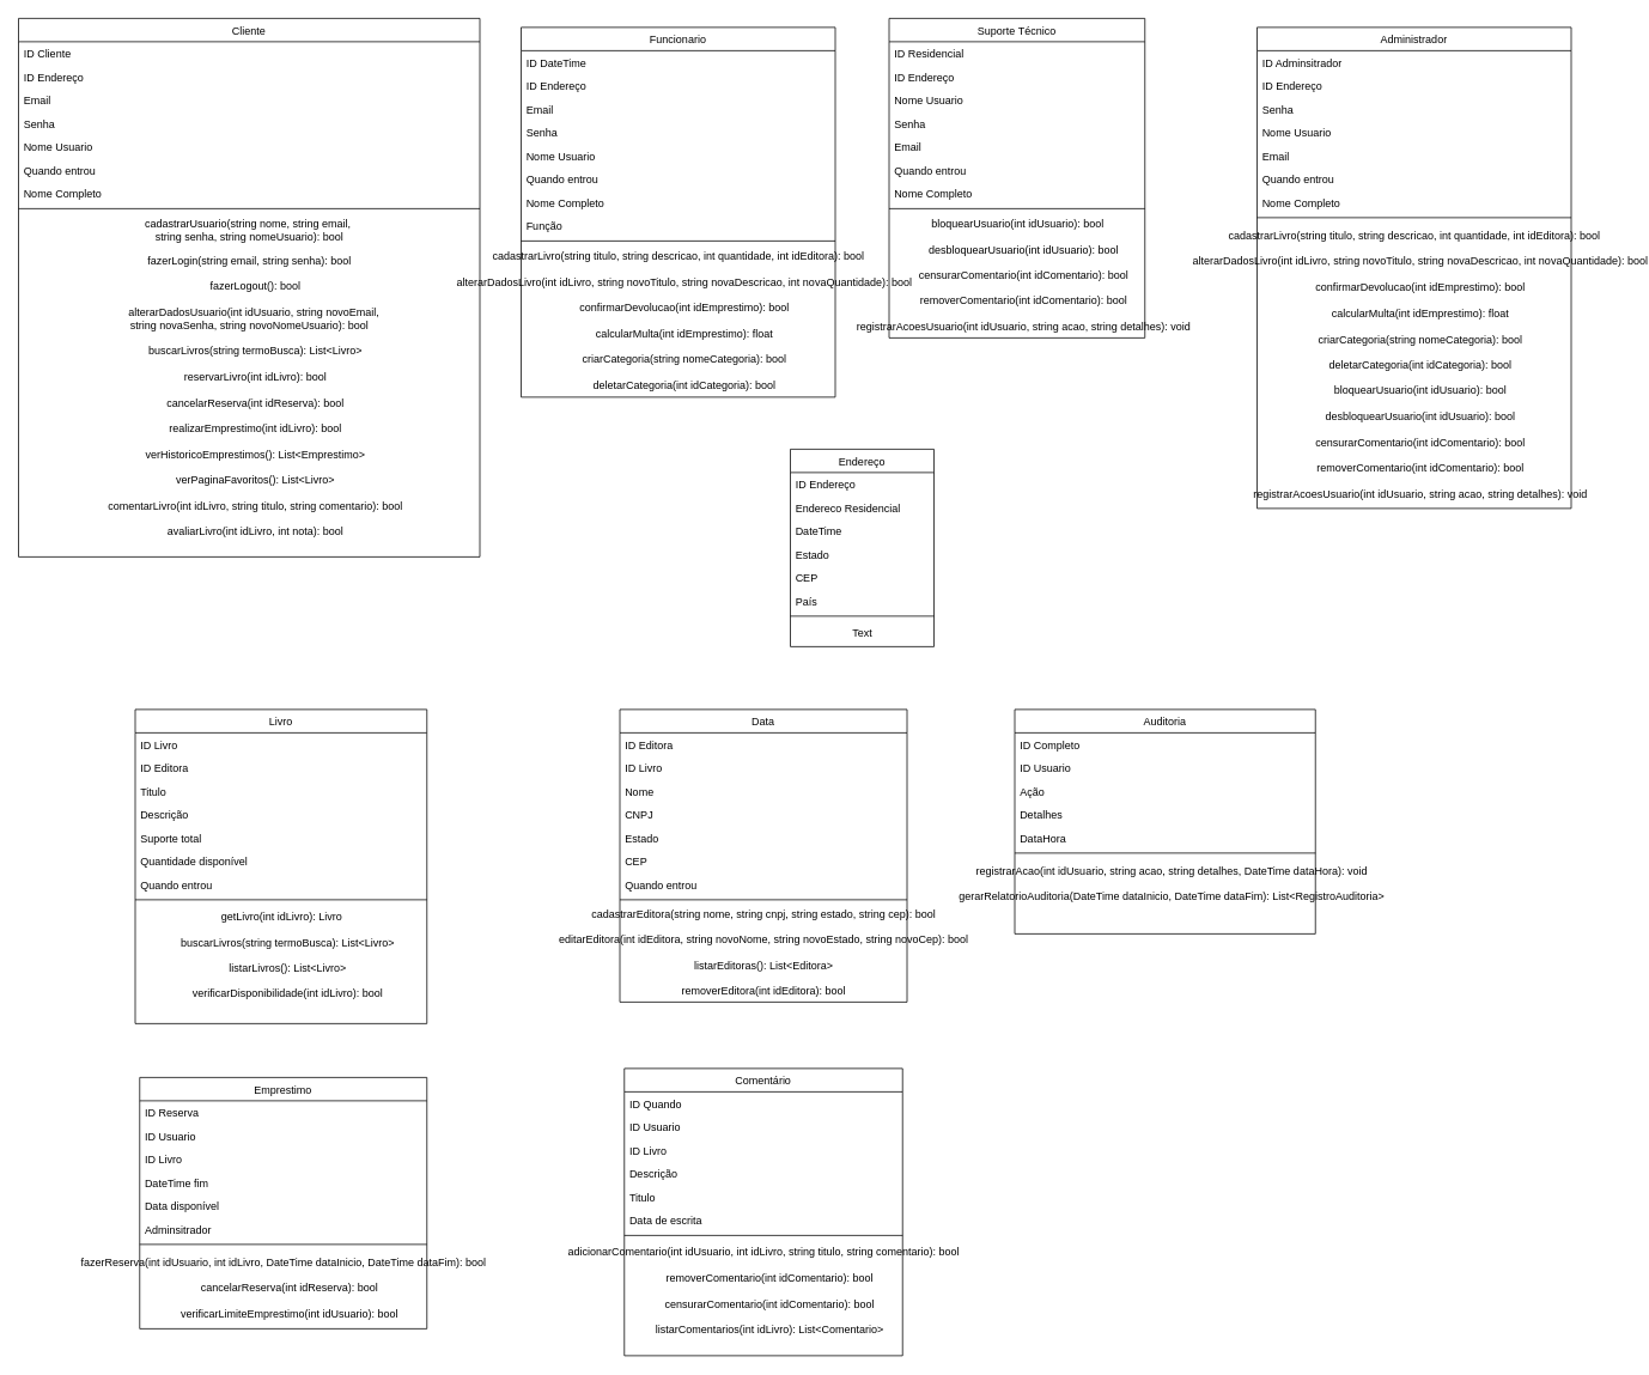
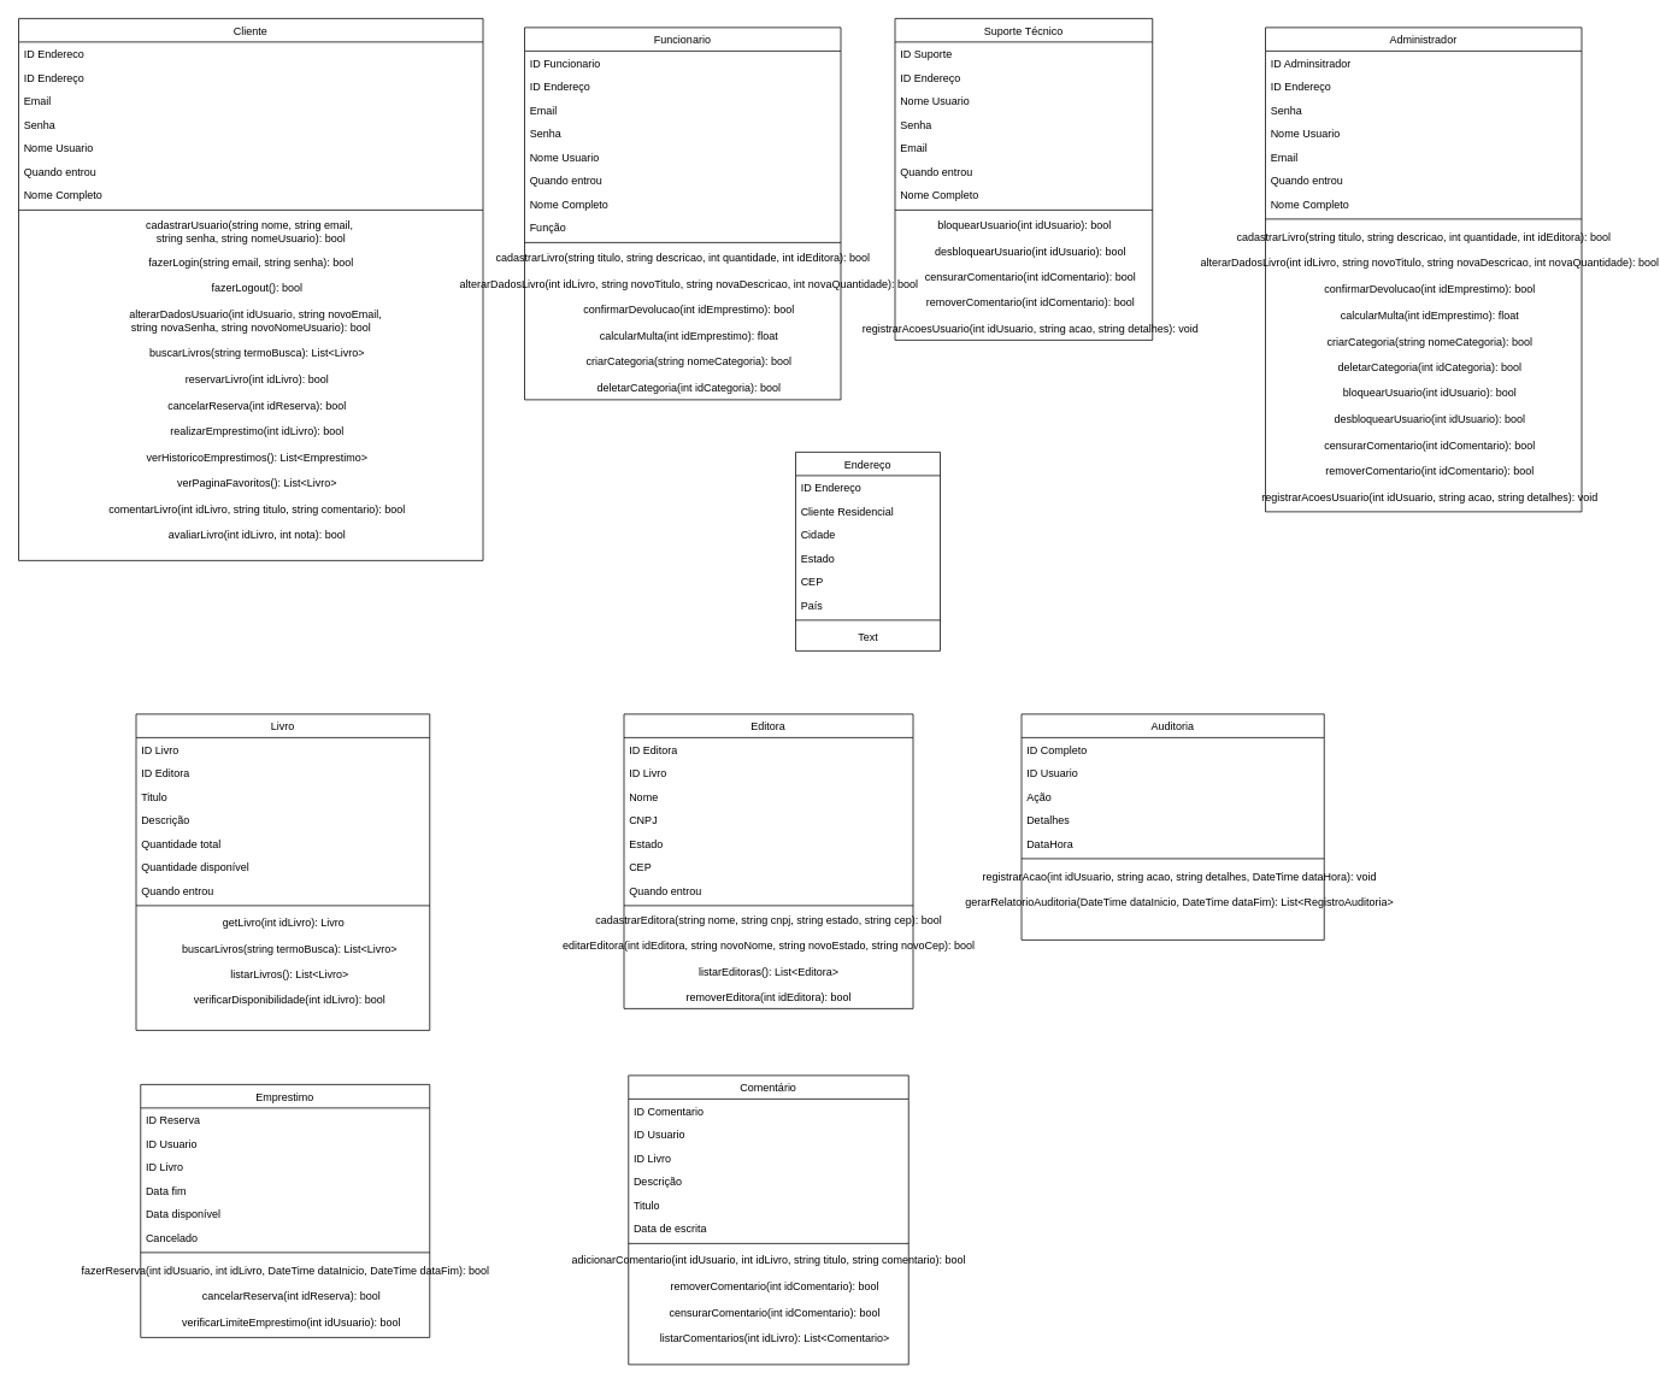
- <mxCell id="3" value="ID Cliente" style="text;align=left;verticalAlign=top;spacingLeft=4;spacingRight=4;overflow=hidden;rotatable=0;points=[[0,0.5],[1,0.5]];portConstraint=eastwest;" parent="2" vertex="1"><mxGeometry y="26" width="514" height="26" as="geometry" /></mxCell>
+ <mxCell id="3" value="ID Endereco" style="text;align=left;verticalAlign=top;spacingLeft=4;spacingRight=4;overflow=hidden;rotatable=0;points=[[0,0.5],[1,0.5]];portConstraint=eastwest;" parent="2" vertex="1"><mxGeometry y="26" width="514" height="26" as="geometry" /></mxCell>
- <mxCell id="72" value="ID Residencial" style="text;align=left;verticalAlign=top;spacingLeft=4;spacingRight=4;overflow=hidden;rotatable=0;points=[[0,0.5],[1,0.5]];portConstraint=eastwest;" parent="71" vertex="1"><mxGeometry y="26" width="285" height="26" as="geometry" /></mxCell>
+ <mxCell id="72" value="ID Suporte" style="text;align=left;verticalAlign=top;spacingLeft=4;spacingRight=4;overflow=hidden;rotatable=0;points=[[0,0.5],[1,0.5]];portConstraint=eastwest;" parent="71" vertex="1"><mxGeometry y="26" width="285" height="26" as="geometry" /></mxCell>
- <mxCell id="61" value="ID DateTime" style="text;align=left;verticalAlign=top;spacingLeft=4;spacingRight=4;overflow=hidden;rotatable=0;points=[[0,0.5],[1,0.5]];portConstraint=eastwest;" parent="60" vertex="1"><mxGeometry y="26" width="350" height="26" as="geometry" /></mxCell>
+ <mxCell id="61" value="ID Funcionario" style="text;align=left;verticalAlign=top;spacingLeft=4;spacingRight=4;overflow=hidden;rotatable=0;points=[[0,0.5],[1,0.5]];portConstraint=eastwest;" parent="60" vertex="1"><mxGeometry y="26" width="350" height="26" as="geometry" /></mxCell>
- <mxCell id="53" value="Endereco Residencial" style="text;align=left;verticalAlign=top;spacingLeft=4;spacingRight=4;overflow=hidden;rotatable=0;points=[[0,0.5],[1,0.5]];portConstraint=eastwest;" parent="51" vertex="1"><mxGeometry y="52" width="160" height="26" as="geometry" /></mxCell>
+ <mxCell id="53" value="Cliente Residencial" style="text;align=left;verticalAlign=top;spacingLeft=4;spacingRight=4;overflow=hidden;rotatable=0;points=[[0,0.5],[1,0.5]];portConstraint=eastwest;" parent="51" vertex="1"><mxGeometry y="52" width="160" height="26" as="geometry" /></mxCell>
- <mxCell id="54" value="DateTime&#10;" style="text;align=left;verticalAlign=top;spacingLeft=4;spacingRight=4;overflow=hidden;rotatable=0;points=[[0,0.5],[1,0.5]];portConstraint=eastwest;rounded=0;shadow=0;html=0;" parent="51" vertex="1"><mxGeometry y="78" width="160" height="26" as="geometry" /></mxCell>
+ <mxCell id="54" value="Cidade&#10;" style="text;align=left;verticalAlign=top;spacingLeft=4;spacingRight=4;overflow=hidden;rotatable=0;points=[[0,0.5],[1,0.5]];portConstraint=eastwest;rounded=0;shadow=0;html=0;" parent="51" vertex="1"><mxGeometry y="78" width="160" height="26" as="geometry" /></mxCell>
- <mxCell id="23" value="Data" style="swimlane;fontStyle=0;align=center;verticalAlign=top;childLayout=stackLayout;horizontal=1;startSize=26;horizontalStack=0;resizeParent=1;resizeLast=0;collapsible=1;marginBottom=0;rounded=0;shadow=0;strokeWidth=1;" parent="1" vertex="1"><mxGeometry x="690" y="790" width="320" height="326" as="geometry"><mxRectangle x="550" y="140" width="160" height="26" as="alternateBounds" /></mxGeometry></mxCell>
+ <mxCell id="23" value="Editora" style="swimlane;fontStyle=0;align=center;verticalAlign=top;childLayout=stackLayout;horizontal=1;startSize=26;horizontalStack=0;resizeParent=1;resizeLast=0;collapsible=1;marginBottom=0;rounded=0;shadow=0;strokeWidth=1;" parent="1" vertex="1"><mxGeometry x="690" y="790" width="320" height="326" as="geometry"><mxRectangle x="550" y="140" width="160" height="26" as="alternateBounds" /></mxGeometry></mxCell>
- <mxCell id="18" value="Suporte total" style="text;align=left;verticalAlign=top;spacingLeft=4;spacingRight=4;overflow=hidden;rotatable=0;points=[[0,0.5],[1,0.5]];portConstraint=eastwest;rounded=0;shadow=0;html=0;" parent="13" vertex="1"><mxGeometry y="130" width="325" height="26" as="geometry" /></mxCell>
+ <mxCell id="18" value="Quantidade total" style="text;align=left;verticalAlign=top;spacingLeft=4;spacingRight=4;overflow=hidden;rotatable=0;points=[[0,0.5],[1,0.5]];portConstraint=eastwest;rounded=0;shadow=0;html=0;" parent="13" vertex="1"><mxGeometry y="130" width="325" height="26" as="geometry" /></mxCell>
- <mxCell id="34" value="ID Quando" style="text;align=left;verticalAlign=top;spacingLeft=4;spacingRight=4;overflow=hidden;rotatable=0;points=[[0,0.5],[1,0.5]];portConstraint=eastwest;" parent="33" vertex="1"><mxGeometry y="26" width="310" height="26" as="geometry" /></mxCell>
+ <mxCell id="34" value="ID Comentario" style="text;align=left;verticalAlign=top;spacingLeft=4;spacingRight=4;overflow=hidden;rotatable=0;points=[[0,0.5],[1,0.5]];portConstraint=eastwest;" parent="33" vertex="1"><mxGeometry y="26" width="310" height="26" as="geometry" /></mxCell>
- <mxCell id="46" value="DateTime fim" style="text;align=left;verticalAlign=top;spacingLeft=4;spacingRight=4;overflow=hidden;rotatable=0;points=[[0,0.5],[1,0.5]];portConstraint=eastwest;rounded=0;shadow=0;html=0;" parent="42" vertex="1"><mxGeometry y="104" width="320" height="26" as="geometry" /></mxCell>
+ <mxCell id="46" value="Data fim" style="text;align=left;verticalAlign=top;spacingLeft=4;spacingRight=4;overflow=hidden;rotatable=0;points=[[0,0.5],[1,0.5]];portConstraint=eastwest;rounded=0;shadow=0;html=0;" parent="42" vertex="1"><mxGeometry y="104" width="320" height="26" as="geometry" /></mxCell>
- <mxCell id="48" value="Adminsitrador" style="text;align=left;verticalAlign=top;spacingLeft=4;spacingRight=4;overflow=hidden;rotatable=0;points=[[0,0.5],[1,0.5]];portConstraint=eastwest;" parent="42" vertex="1"><mxGeometry y="156" width="320" height="26" as="geometry" /></mxCell>
+ <mxCell id="48" value="Cancelado" style="text;align=left;verticalAlign=top;spacingLeft=4;spacingRight=4;overflow=hidden;rotatable=0;points=[[0,0.5],[1,0.5]];portConstraint=eastwest;" parent="42" vertex="1"><mxGeometry y="156" width="320" height="26" as="geometry" /></mxCell>
